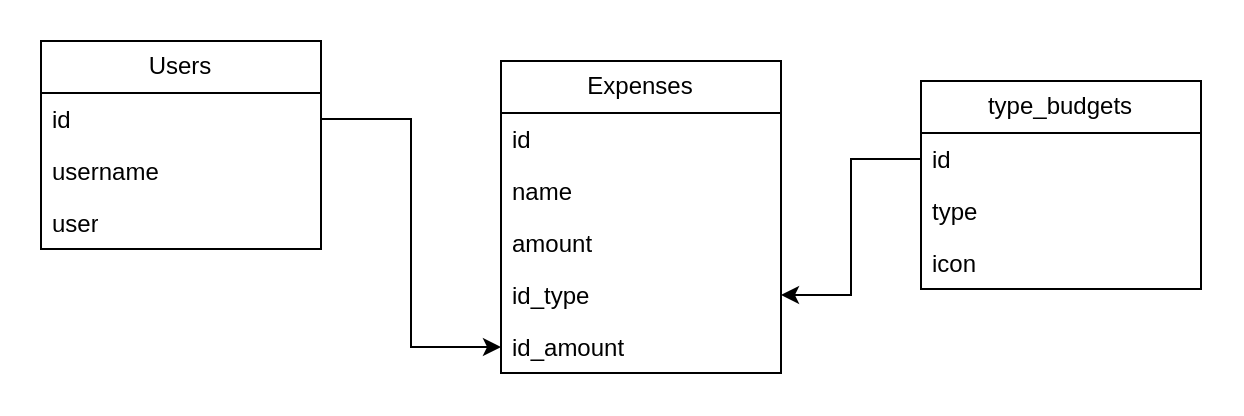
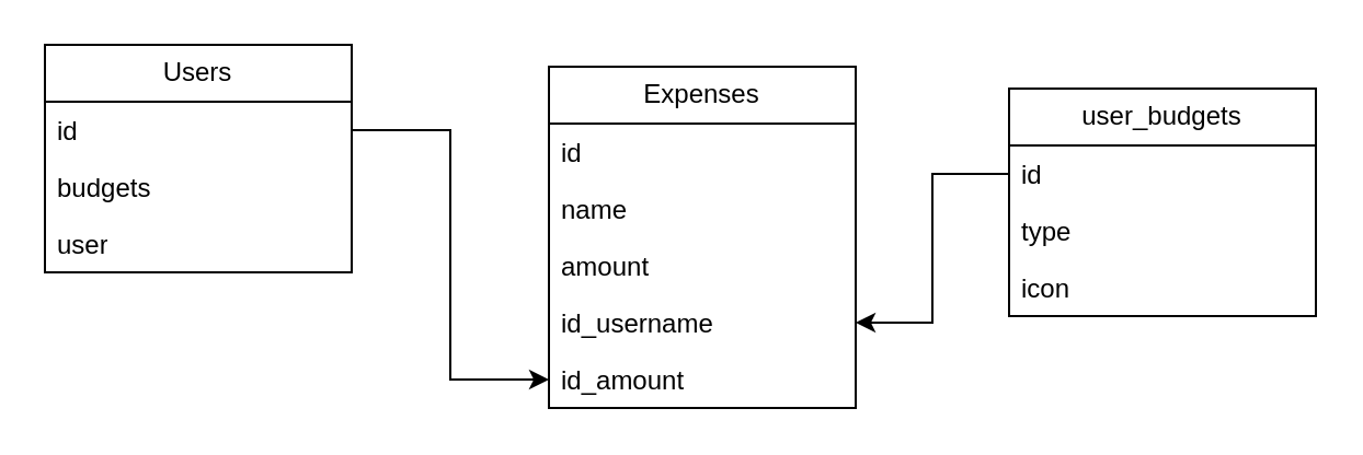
- <mxCell id="13" value="type_budgets" style="swimlane;fontStyle=0;childLayout=stackLayout;horizontal=1;startSize=26;fillColor=none;horizontalStack=0;resizeParent=1;resizeParentMax=0;resizeLast=0;collapsible=1;marginBottom=0;whiteSpace=wrap;html=1;" vertex="1" parent="1"><mxGeometry x="460" y="40" width="140" height="104" as="geometry" /></mxCell>
+ <mxCell id="13" value="user_budgets" style="swimlane;fontStyle=0;childLayout=stackLayout;horizontal=1;startSize=26;fillColor=none;horizontalStack=0;resizeParent=1;resizeParentMax=0;resizeLast=0;collapsible=1;marginBottom=0;whiteSpace=wrap;html=1;" vertex="1" parent="1"><mxGeometry x="460" y="40" width="140" height="104" as="geometry" /></mxCell>
- <mxCell id="4" value="username" style="text;strokeColor=none;fillColor=none;align=left;verticalAlign=top;spacingLeft=4;spacingRight=4;overflow=hidden;rotatable=0;points=[[0,0.5],[1,0.5]];portConstraint=eastwest;whiteSpace=wrap;html=1;" vertex="1" parent="2"><mxGeometry y="52" width="140" height="26" as="geometry" /></mxCell>
+ <mxCell id="4" value="budgets" style="text;strokeColor=none;fillColor=none;align=left;verticalAlign=top;spacingLeft=4;spacingRight=4;overflow=hidden;rotatable=0;points=[[0,0.5],[1,0.5]];portConstraint=eastwest;whiteSpace=wrap;html=1;" vertex="1" parent="2"><mxGeometry y="52" width="140" height="26" as="geometry" /></mxCell>
- <mxCell id="10" value="id_type" style="text;strokeColor=none;fillColor=none;align=left;verticalAlign=top;spacingLeft=4;spacingRight=4;overflow=hidden;rotatable=0;points=[[0,0.5],[1,0.5]];portConstraint=eastwest;whiteSpace=wrap;html=1;" vertex="1" parent="6"><mxGeometry y="104" width="140" height="26" as="geometry" /></mxCell>
+ <mxCell id="10" value="id_username" style="text;strokeColor=none;fillColor=none;align=left;verticalAlign=top;spacingLeft=4;spacingRight=4;overflow=hidden;rotatable=0;points=[[0,0.5],[1,0.5]];portConstraint=eastwest;whiteSpace=wrap;html=1;" vertex="1" parent="6"><mxGeometry y="104" width="140" height="26" as="geometry" /></mxCell>
